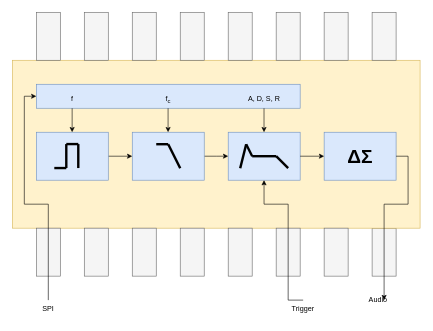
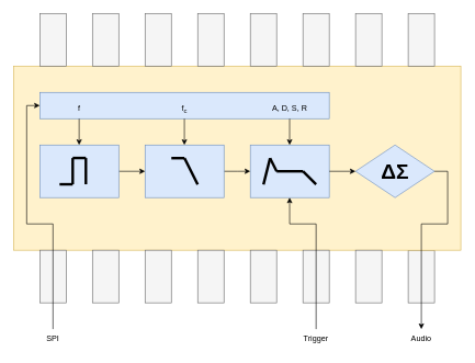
- <mxCell id="32" value="&lt;b&gt;&lt;font style=&quot;font-size: 32px;&quot;&gt;ΔΣ&lt;/font&gt;&lt;/b&gt;" style="rounded=0;whiteSpace=wrap;html=1;fillColor=#dae8fc;strokeColor=#6c8ebf;" vertex="1" parent="31"><mxGeometry width="120" height="80" as="geometry" /></mxCell>
+ <mxCell id="32" value="&lt;b&gt;&lt;font style=&quot;font-size: 32px;&quot;&gt;ΔΣ&lt;/font&gt;&lt;/b&gt;" style="rhombus;whiteSpace=wrap;html=1;fillColor=#dae8fc;strokeColor=#6c8ebf;" vertex="1" parent="31"><mxGeometry width="120" height="80" as="geometry" /></mxCell>
- <mxCell id="45" value="Audio" style="text;html=1;whiteSpace=wrap;strokeColor=none;fillColor=none;align=center;verticalAlign=middle;rounded=0;" vertex="1" parent="1"><mxGeometry x="600" y="485" width="60" height="30" as="geometry" /></mxCell>
+ <mxCell id="45" value="Audio" style="text;html=1;whiteSpace=wrap;strokeColor=none;fillColor=none;align=center;verticalAlign=middle;rounded=0;" vertex="1" parent="1"><mxGeometry x="610" y="500" width="60" height="30" as="geometry" /></mxCell>
- <mxCell id="30" value="Trigger" style="text;html=1;whiteSpace=wrap;strokeColor=none;fillColor=none;align=center;verticalAlign=middle;rounded=0;" vertex="1" parent="1"><mxGeometry x="475" y="500" width="60" height="30" as="geometry" /></mxCell>
+ <mxCell id="30" value="Trigger" style="text;html=1;whiteSpace=wrap;strokeColor=none;fillColor=none;align=center;verticalAlign=middle;rounded=0;" vertex="1" parent="1"><mxGeometry x="450" y="500" width="60" height="30" as="geometry" /></mxCell>
